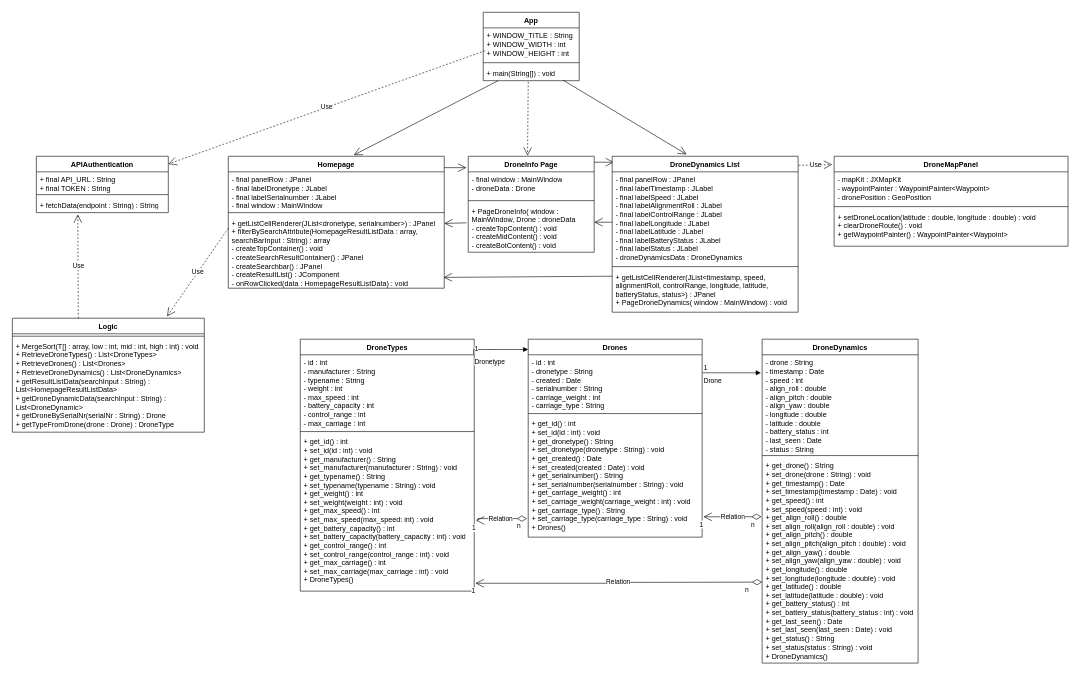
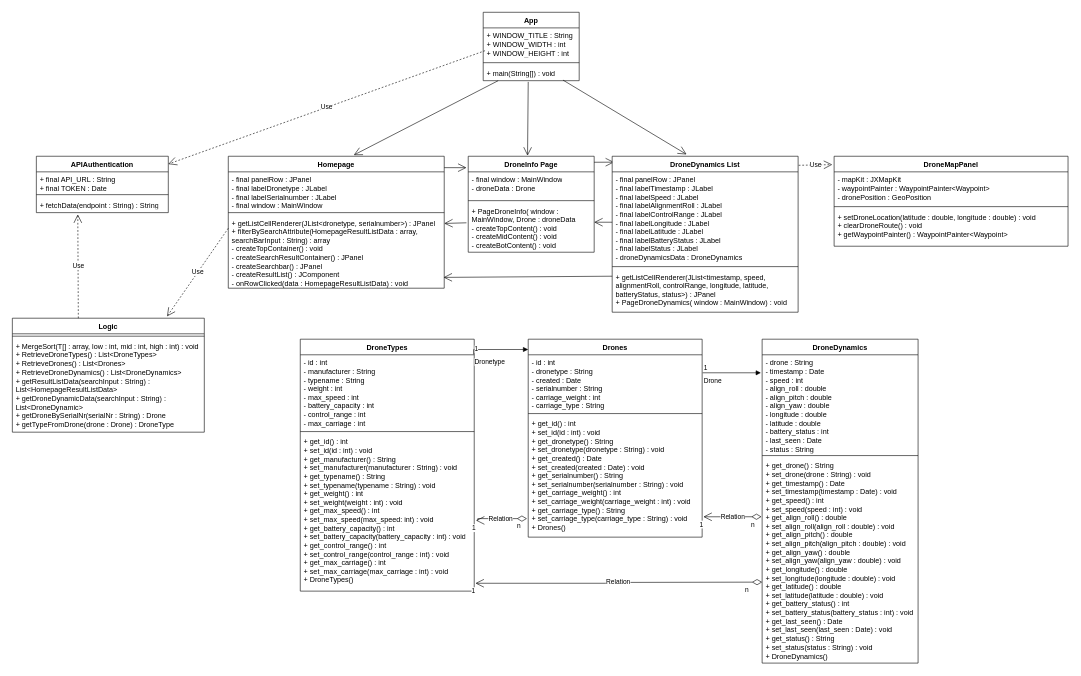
- <mxCell id="63" value="" style="endArrow=open;endFill=1;endSize=12;html=1;rounded=0;entryX=0.471;entryY=-0.006;entryDx=0;entryDy=0;entryPerimeter=0;exitX=0.469;exitY=1.077;exitDx=0;exitDy=0;exitPerimeter=0;dashed=1;" edge="1" parent="1" source="49" target="35"><mxGeometry width="160" relative="1" as="geometry"><mxPoint x="880" y="140" as="sourcePoint" /><mxPoint x="1040" y="130" as="targetPoint" /></mxGeometry></mxCell>
+ <mxCell id="63" value="" style="endArrow=open;endFill=1;endSize=12;html=1;rounded=0;entryX=0.471;entryY=-0.006;entryDx=0;entryDy=0;entryPerimeter=0;exitX=0.469;exitY=1.077;exitDx=0;exitDy=0;exitPerimeter=0;" edge="1" parent="1" source="49" target="35"><mxGeometry width="160" relative="1" as="geometry"><mxPoint x="880" y="140" as="sourcePoint" /><mxPoint x="1040" y="130" as="targetPoint" /></mxGeometry></mxCell>
- <mxCell id="26" value="&lt;div&gt;+ final API_URL : String&lt;/div&gt;&lt;div&gt;+ final TOKEN : String&lt;br&gt;&lt;/div&gt;" style="text;strokeColor=none;fillColor=none;align=left;verticalAlign=top;spacingLeft=4;spacingRight=4;overflow=hidden;rotatable=0;points=[[0,0.5],[1,0.5]];portConstraint=eastwest;whiteSpace=wrap;html=1;" vertex="1" parent="25"><mxGeometry y="26" width="220" height="34" as="geometry" /></mxCell>
+ <mxCell id="26" value="&lt;div&gt;+ final API_URL : String&lt;/div&gt;&lt;div&gt;+ final TOKEN : Date&lt;br&gt;&lt;/div&gt;" style="text;strokeColor=none;fillColor=none;align=left;verticalAlign=top;spacingLeft=4;spacingRight=4;overflow=hidden;rotatable=0;points=[[0,0.5],[1,0.5]];portConstraint=eastwest;whiteSpace=wrap;html=1;" vertex="1" parent="25"><mxGeometry y="26" width="220" height="34" as="geometry" /></mxCell>
